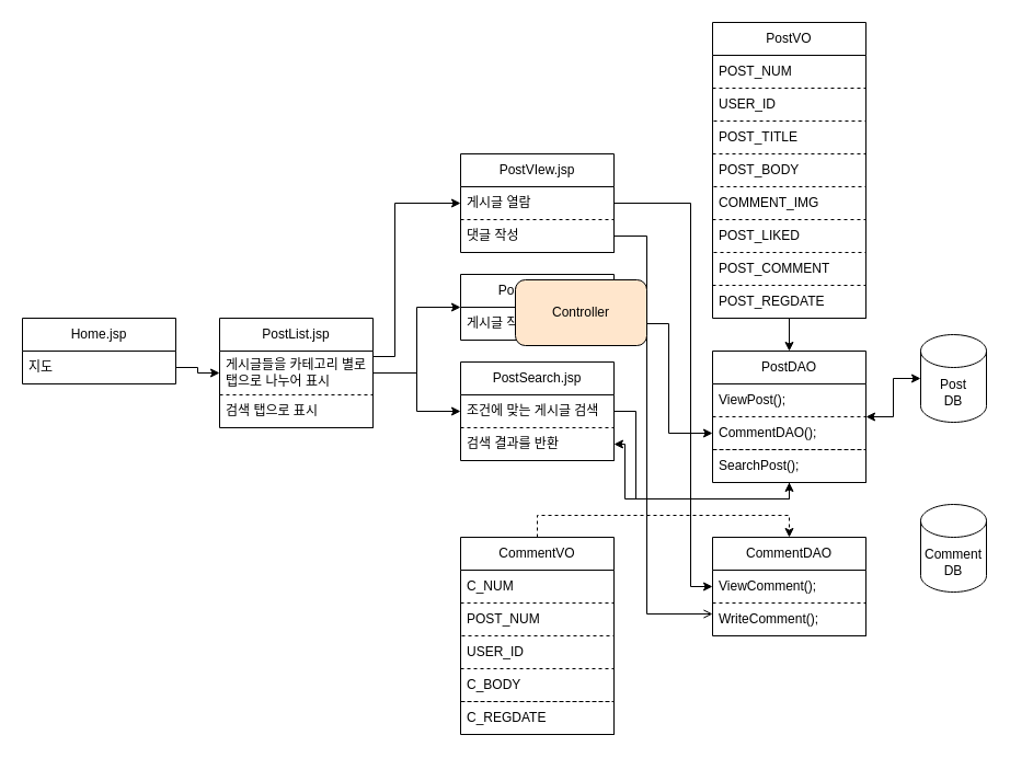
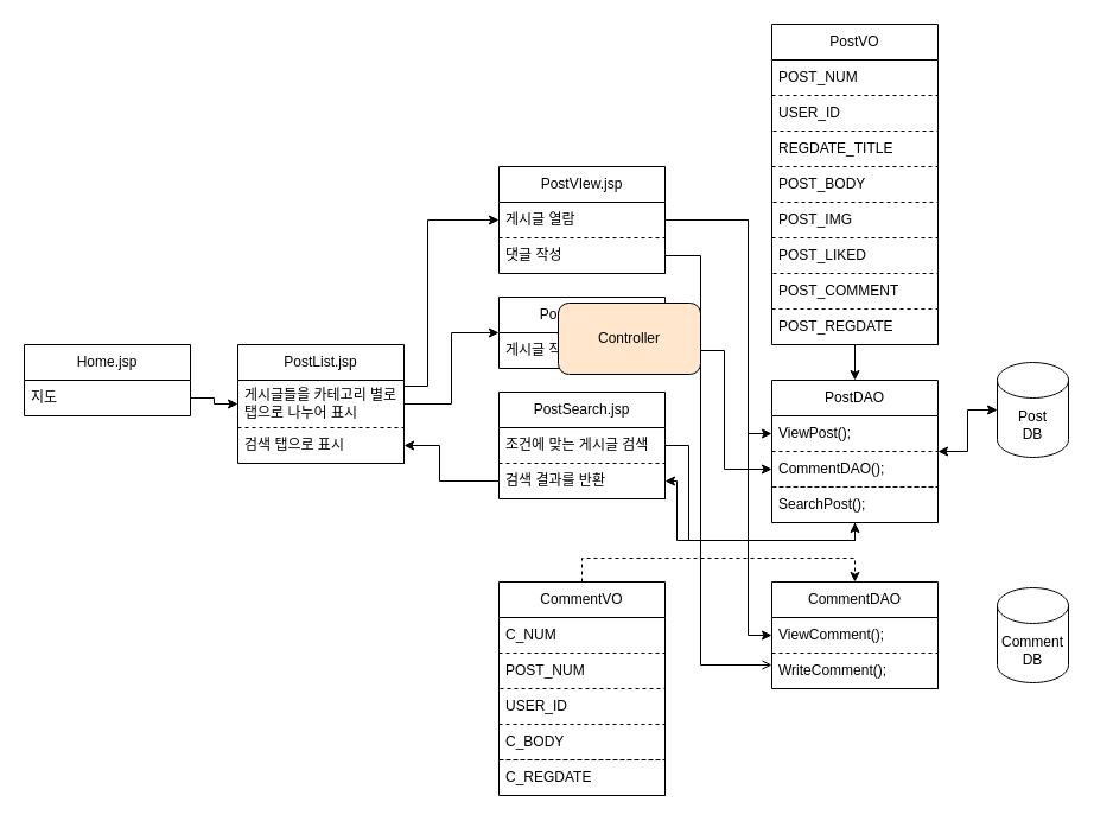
- <mxCell id="8" value="POST_TITLE" style="text;strokeColor=none;fillColor=none;align=left;verticalAlign=middle;spacingLeft=4;spacingRight=4;overflow=hidden;points=[[0,0.5],[1,0.5]];portConstraint=eastwest;rotatable=0;whiteSpace=wrap;html=1;" parent="5" vertex="1"><mxGeometry y="90" width="140" height="30" as="geometry" /></mxCell>
+ <mxCell id="8" value="REGDATE_TITLE" style="text;strokeColor=none;fillColor=none;align=left;verticalAlign=middle;spacingLeft=4;spacingRight=4;overflow=hidden;points=[[0,0.5],[1,0.5]];portConstraint=eastwest;rotatable=0;whiteSpace=wrap;html=1;" parent="5" vertex="1"><mxGeometry y="90" width="140" height="30" as="geometry" /></mxCell>
- <mxCell id="10" value="COMMENT_IMG" style="text;strokeColor=none;fillColor=none;align=left;verticalAlign=middle;spacingLeft=4;spacingRight=4;overflow=hidden;points=[[0,0.5],[1,0.5]];portConstraint=eastwest;rotatable=0;whiteSpace=wrap;html=1;" parent="5" vertex="1"><mxGeometry y="150" width="140" height="30" as="geometry" /></mxCell>
+ <mxCell id="10" value="POST_IMG" style="text;strokeColor=none;fillColor=none;align=left;verticalAlign=middle;spacingLeft=4;spacingRight=4;overflow=hidden;points=[[0,0.5],[1,0.5]];portConstraint=eastwest;rotatable=0;whiteSpace=wrap;html=1;" parent="5" vertex="1"><mxGeometry y="150" width="140" height="30" as="geometry" /></mxCell>
+ <mxCell id="37" style="edgeStyle=orthogonalEdgeStyle;rounded=0;orthogonalLoop=1;jettySize=auto;html=1;" parent="1" source="33" target="16" edge="1"><mxGeometry relative="1" as="geometry"><Array as="points"><mxPoint x="630" y="185" /><mxPoint x="630" y="365" /></Array></mxGeometry></mxCell>
- <mxCell id="23" style="edgeStyle=orthogonalEdgeStyle;rounded=0;orthogonalLoop=1;jettySize=auto;html=1;" parent="1" source="24" target="29" edge="1"><mxGeometry relative="1" as="geometry" /></mxCell>
+ <mxCell id="40" style="edgeStyle=orthogonalEdgeStyle;rounded=0;orthogonalLoop=1;jettySize=auto;html=1;" parent="1" source="31" target="26" edge="1"><mxGeometry relative="1" as="geometry"><Array as="points"><mxPoint x="370" y="405" /><mxPoint x="370" y="375" /></Array></mxGeometry></mxCell>
- <mxCell id="44" value="Comment&lt;br&gt;&lt;div&gt;DB&lt;br&gt;&lt;/div&gt;" style="shape=cylinder3;whiteSpace=wrap;html=1;boundedLbl=1;backgroundOutline=1;size=15;" parent="1" vertex="1"><mxGeometry x="840" y="460" width="60" height="80" as="geometry" /></mxCell>
+ <mxCell id="44" value="Comment&lt;br&gt;&lt;div&gt;DB&lt;br&gt;&lt;/div&gt;" style="shape=cylinder3;whiteSpace=wrap;html=1;boundedLbl=1;backgroundOutline=1;size=15;" parent="1" vertex="1"><mxGeometry x="840" y="495" width="60" height="80" as="geometry" /></mxCell>
